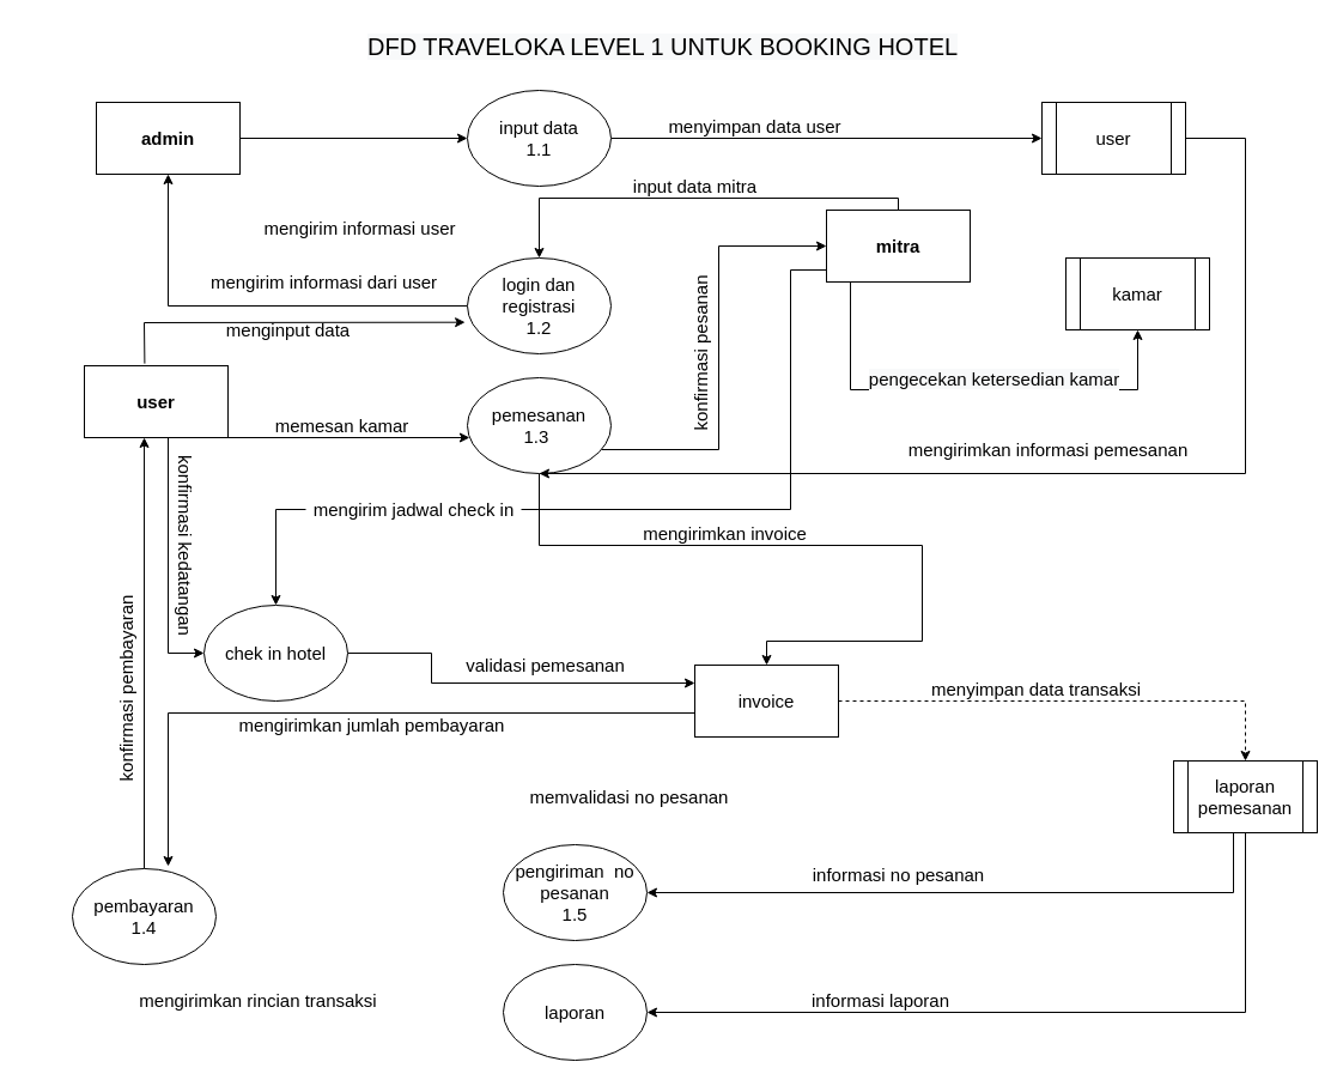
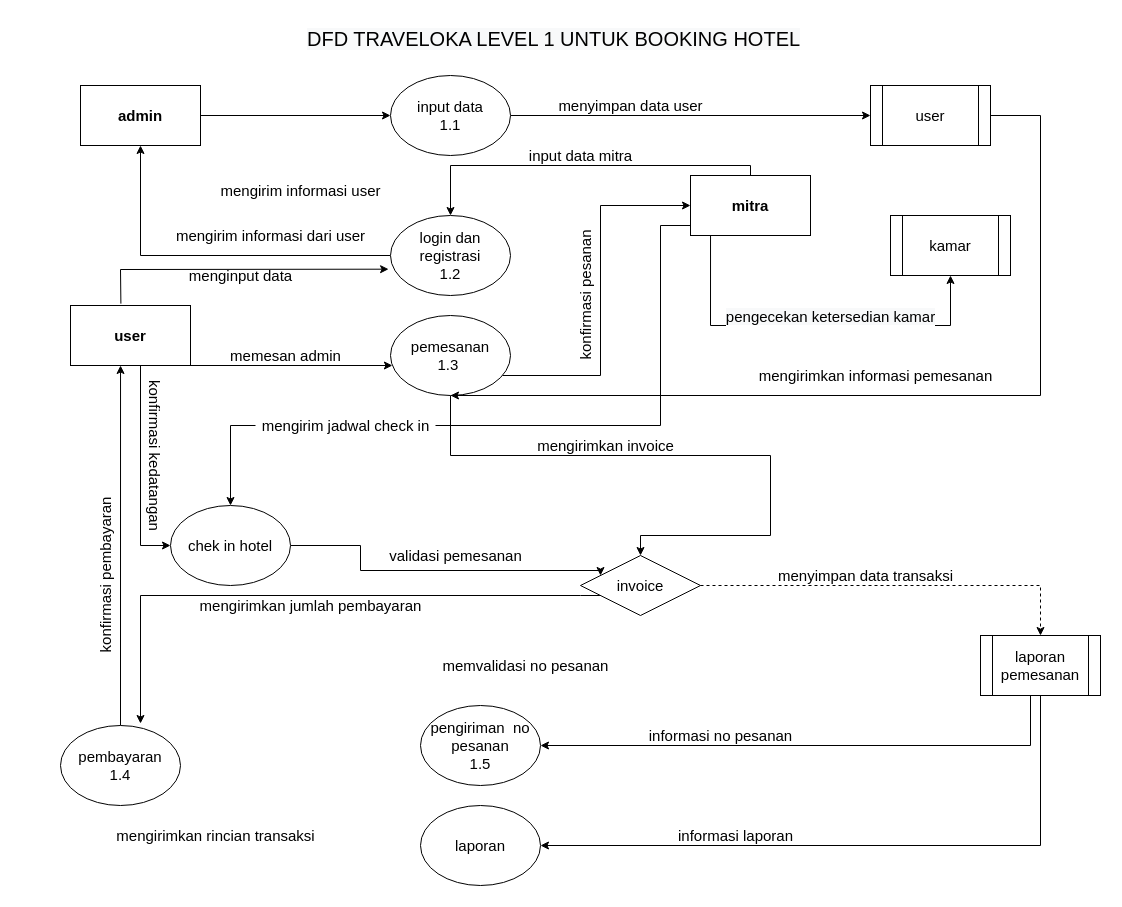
- <mxCell id="39" value="memesan kamar" style="text;html=1;align=center;verticalAlign=middle;resizable=0;points=[];autosize=1;strokeColor=none;fillColor=none;fontSize=15;" vertex="1" parent="1"><mxGeometry x="220" y="345" width="130" height="20" as="geometry" /></mxCell>
+ <mxCell id="39" value="memesan admin" style="text;html=1;align=center;verticalAlign=middle;resizable=0;points=[];autosize=1;strokeColor=none;fillColor=none;fontSize=15;" vertex="1" parent="1"><mxGeometry x="220" y="345" width="130" height="20" as="geometry" /></mxCell>
- <mxCell id="26" value="invoice" style="rounded=0;whiteSpace=wrap;html=1;fontSize=15;" vertex="1" parent="1"><mxGeometry x="580" y="555" width="120" height="60" as="geometry" /></mxCell>
+ <mxCell id="26" value="invoice" style="rhombus;whiteSpace=wrap;html=1;fontSize=15;" vertex="1" parent="1"><mxGeometry x="580" y="555" width="120" height="60" as="geometry" /></mxCell>
- <mxCell id="48" value="informasi no pesanan" style="text;html=1;align=center;verticalAlign=middle;resizable=0;points=[];autosize=1;strokeColor=none;fillColor=none;fontSize=15;" vertex="1" parent="1"><mxGeometry x="670" y="720" width="160" height="20" as="geometry" /></mxCell>
+ <mxCell id="48" value="informasi no pesanan" style="text;html=1;align=center;verticalAlign=middle;resizable=0;points=[];autosize=1;strokeColor=none;fillColor=none;fontSize=15;" vertex="1" parent="1"><mxGeometry x="640" y="725" width="160" height="20" as="geometry" /></mxCell>
